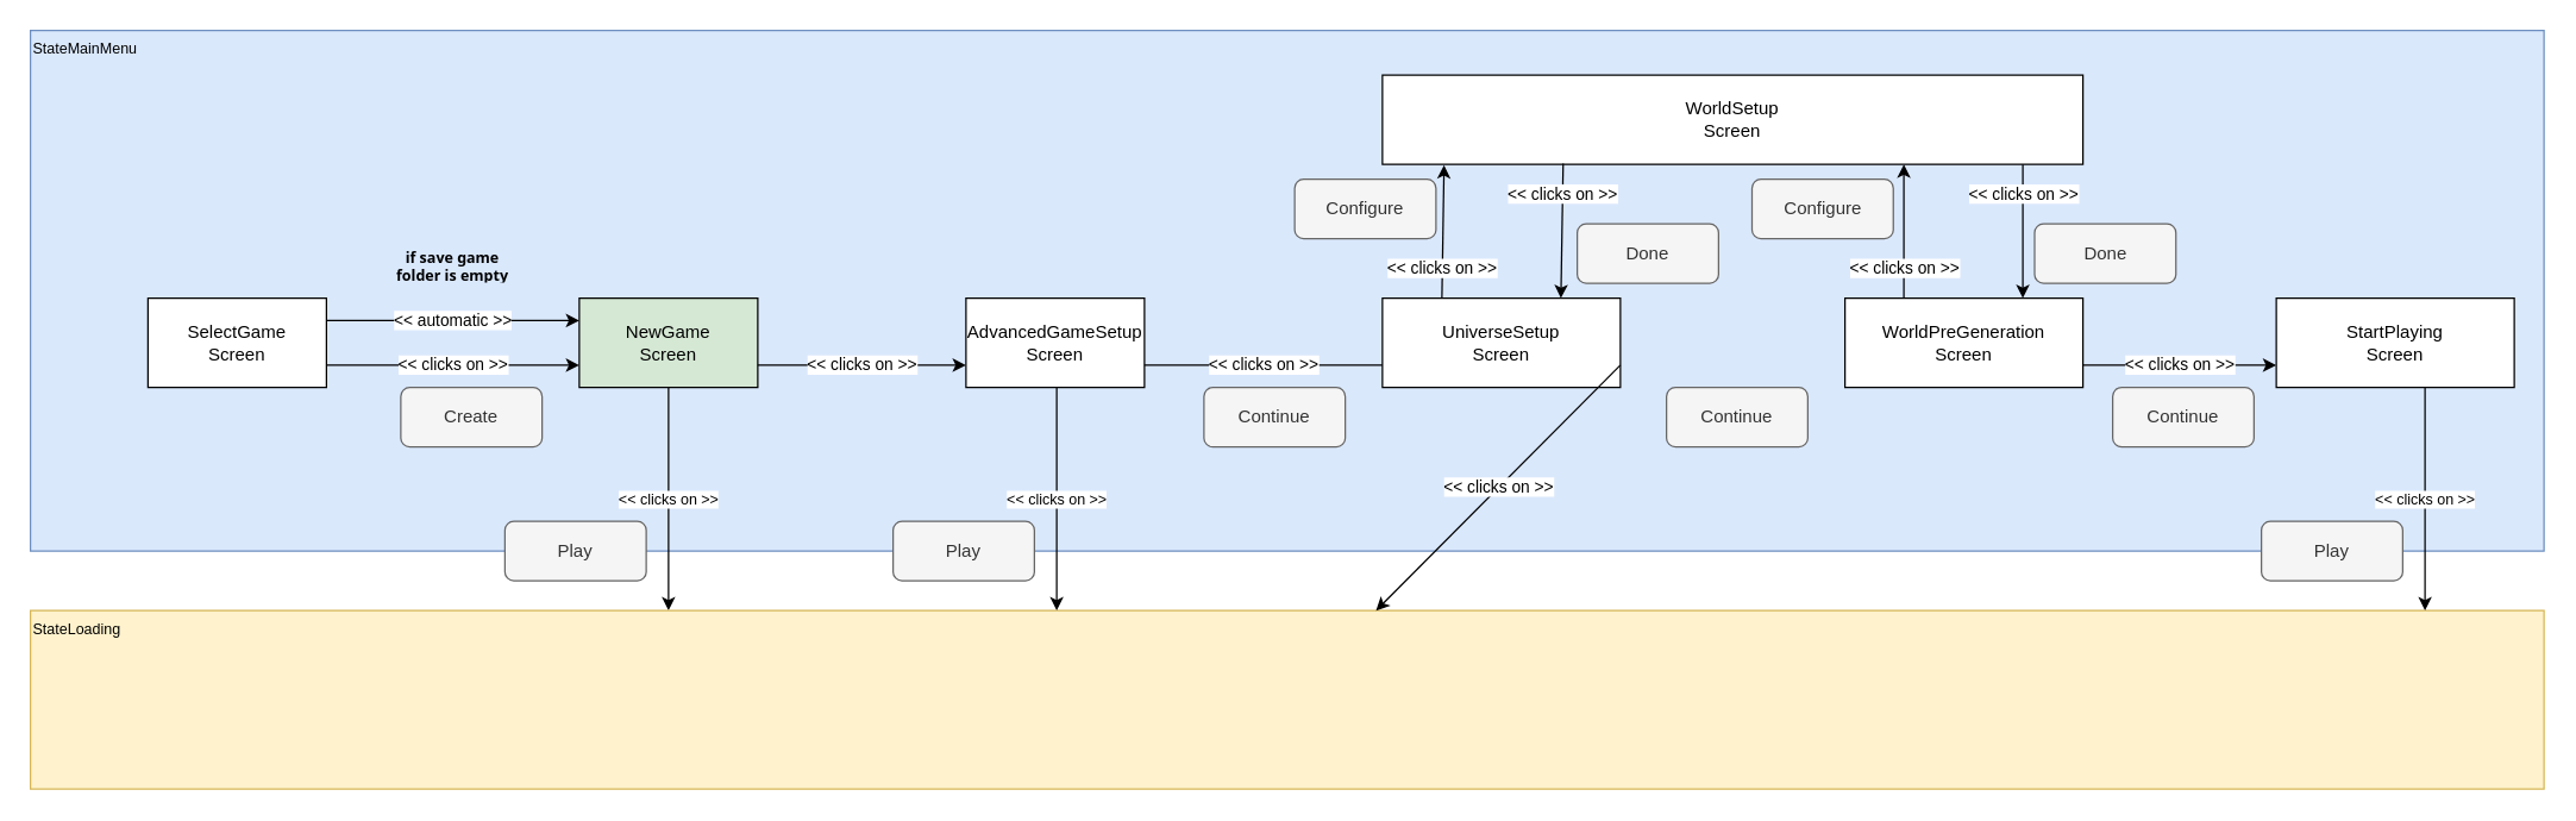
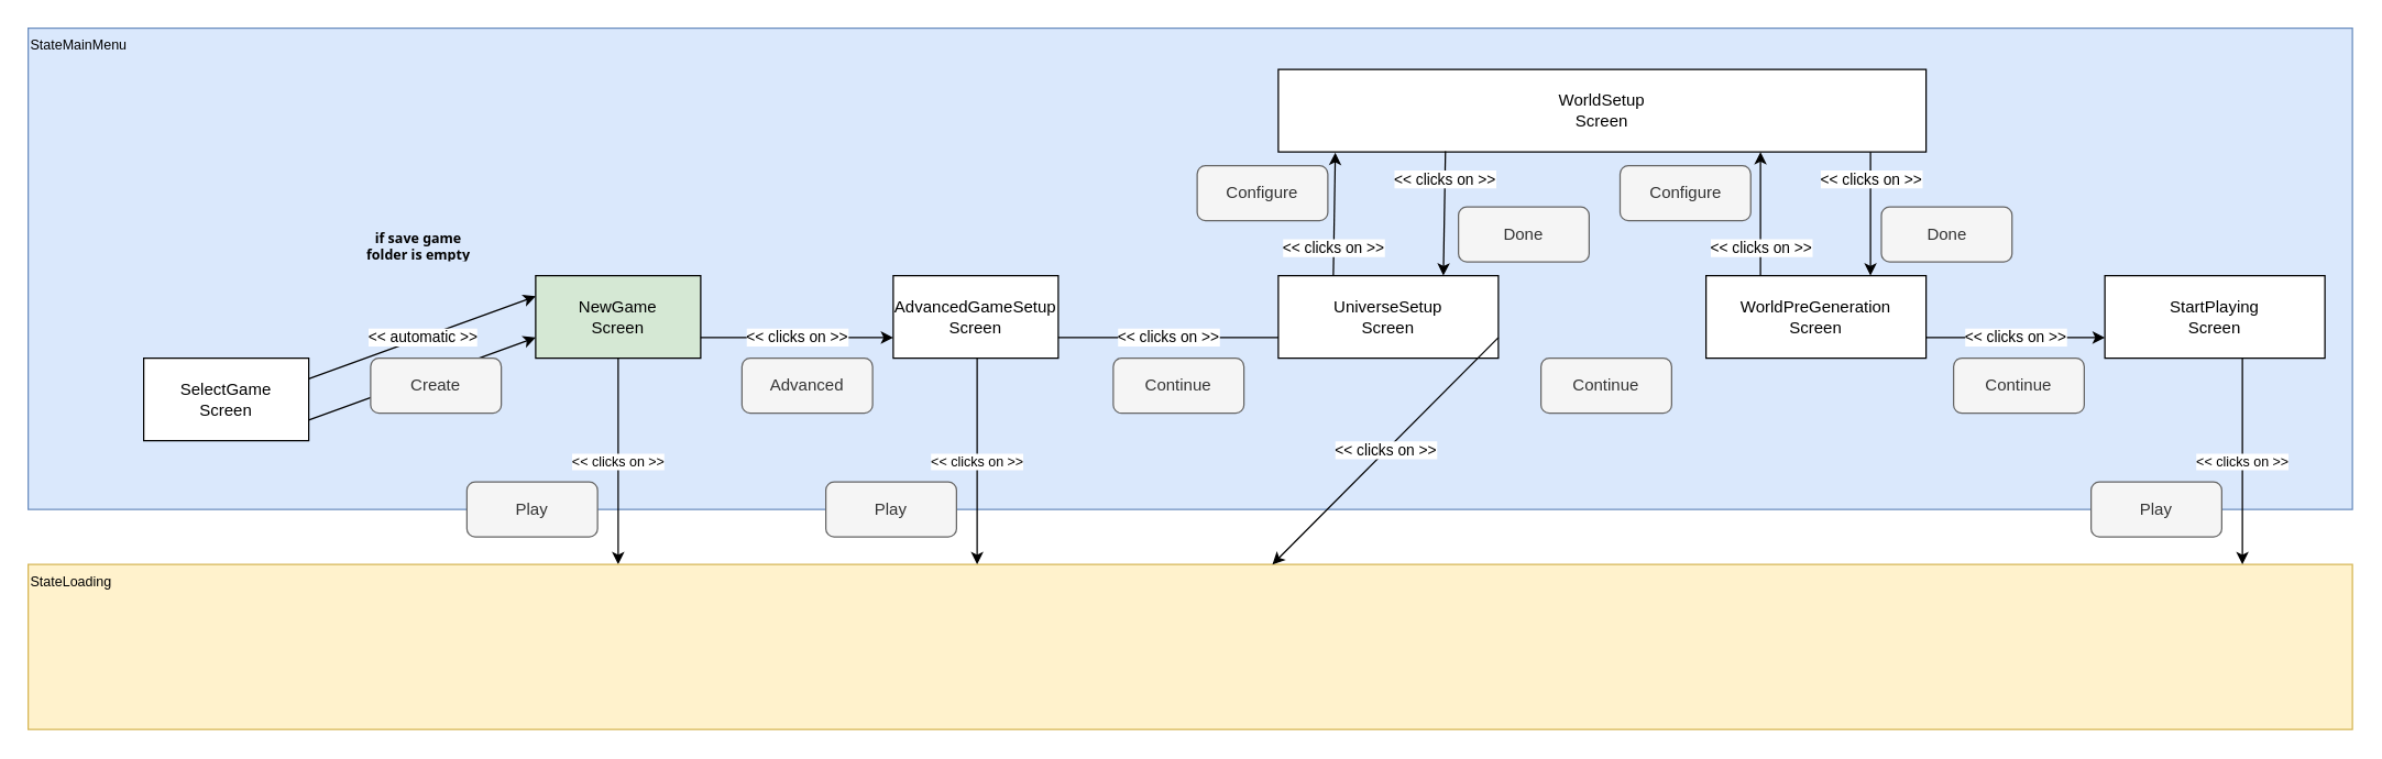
- <mxCell id="5" value="SelectGame&lt;br&gt;Screen" style="rounded=0;whiteSpace=wrap;html=1;" parent="1" vertex="1"><mxGeometry x="99" y="200" width="120" height="60" as="geometry" /></mxCell>
+ <mxCell id="5" value="SelectGame&lt;br&gt;Screen" style="rounded=0;whiteSpace=wrap;html=1;" parent="1" vertex="1"><mxGeometry x="104" y="260" width="120" height="60" as="geometry" /></mxCell>
+ <mxCell id="11" value="Advanced" style="rounded=1;whiteSpace=wrap;html=1;fillColor=#f5f5f5;strokeColor=#666666;fontColor=#333333;" parent="1" vertex="1"><mxGeometry x="539" y="260" width="95" height="40" as="geometry" /></mxCell>
